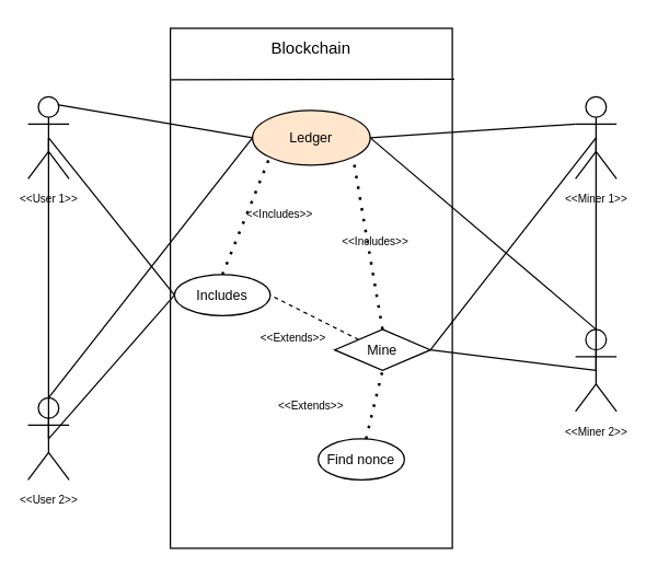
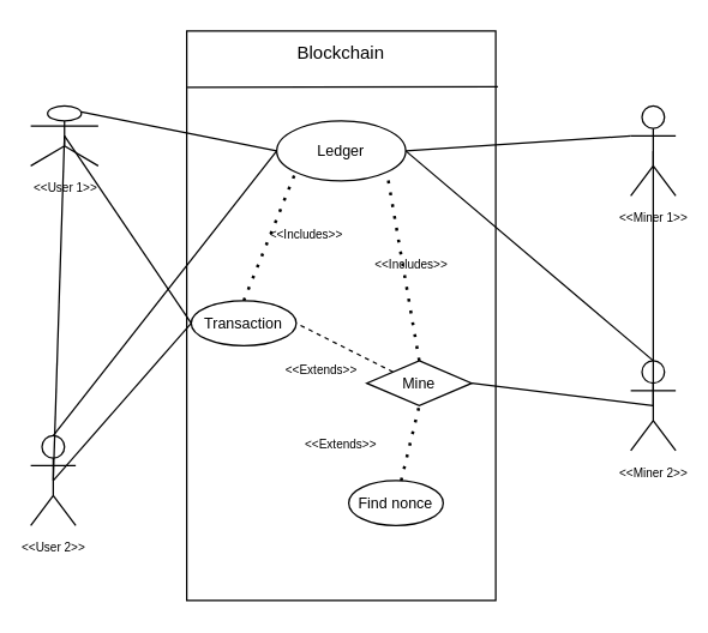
- <mxCell id="3" value="&lt;font style=&quot;font-size: 8px;&quot;&gt;&amp;lt;&amp;lt;User 1&amp;gt;&amp;gt;&lt;/font&gt;" style="shape=umlActor;verticalLabelPosition=bottom;verticalAlign=top;html=1;outlineConnect=0;" parent="1" vertex="1"><mxGeometry x="20" y="70" width="30" height="60" as="geometry" /></mxCell>
+ <mxCell id="3" value="&lt;font style=&quot;font-size: 8px;&quot;&gt;&amp;lt;&amp;lt;User 1&amp;gt;&amp;gt;&lt;/font&gt;" style="shape=umlActor;verticalLabelPosition=bottom;verticalAlign=top;html=1;outlineConnect=0;" parent="1" vertex="1"><mxGeometry x="20" y="70" width="45" height="40" as="geometry" /></mxCell>
- <mxCell id="7" value="&lt;font style=&quot;font-size: 10px;&quot;&gt;Ledger&lt;/font&gt;" style="ellipse;whiteSpace=wrap;html=1;fillColor=#ffe6cc;" parent="1" vertex="1"><mxGeometry x="184" y="80" width="86" height="40" as="geometry" /></mxCell>
+ <mxCell id="7" value="&lt;font style=&quot;font-size: 10px;&quot;&gt;Ledger&lt;/font&gt;" style="ellipse;whiteSpace=wrap;html=1;" parent="1" vertex="1"><mxGeometry x="184" y="80" width="86" height="40" as="geometry" /></mxCell>
- <mxCell id="18" value="" style="endArrow=none;html=1;rounded=0;entryX=1;entryY=0.5;entryDx=0;entryDy=0;exitX=0.5;exitY=0.5;exitDx=0;exitDy=0;exitPerimeter=0;" parent="1" source="5" target="17" edge="1"><mxGeometry width="50" height="50" relative="1" as="geometry"><mxPoint x="180" y="350" as="sourcePoint" /><mxPoint x="230" y="300" as="targetPoint" /></mxGeometry></mxCell>
- <mxCell id="14" value="&lt;font style=&quot;font-size: 10px;&quot;&gt;Includes&lt;/font&gt;" style="ellipse;whiteSpace=wrap;html=1;" parent="1" vertex="1"><mxGeometry x="127" y="200" width="70" height="30" as="geometry" /></mxCell>
+ <mxCell id="14" value="&lt;font style=&quot;font-size: 10px;&quot;&gt;Transaction&lt;/font&gt;" style="ellipse;whiteSpace=wrap;html=1;" parent="1" vertex="1"><mxGeometry x="127" y="200" width="70" height="30" as="geometry" /></mxCell>
